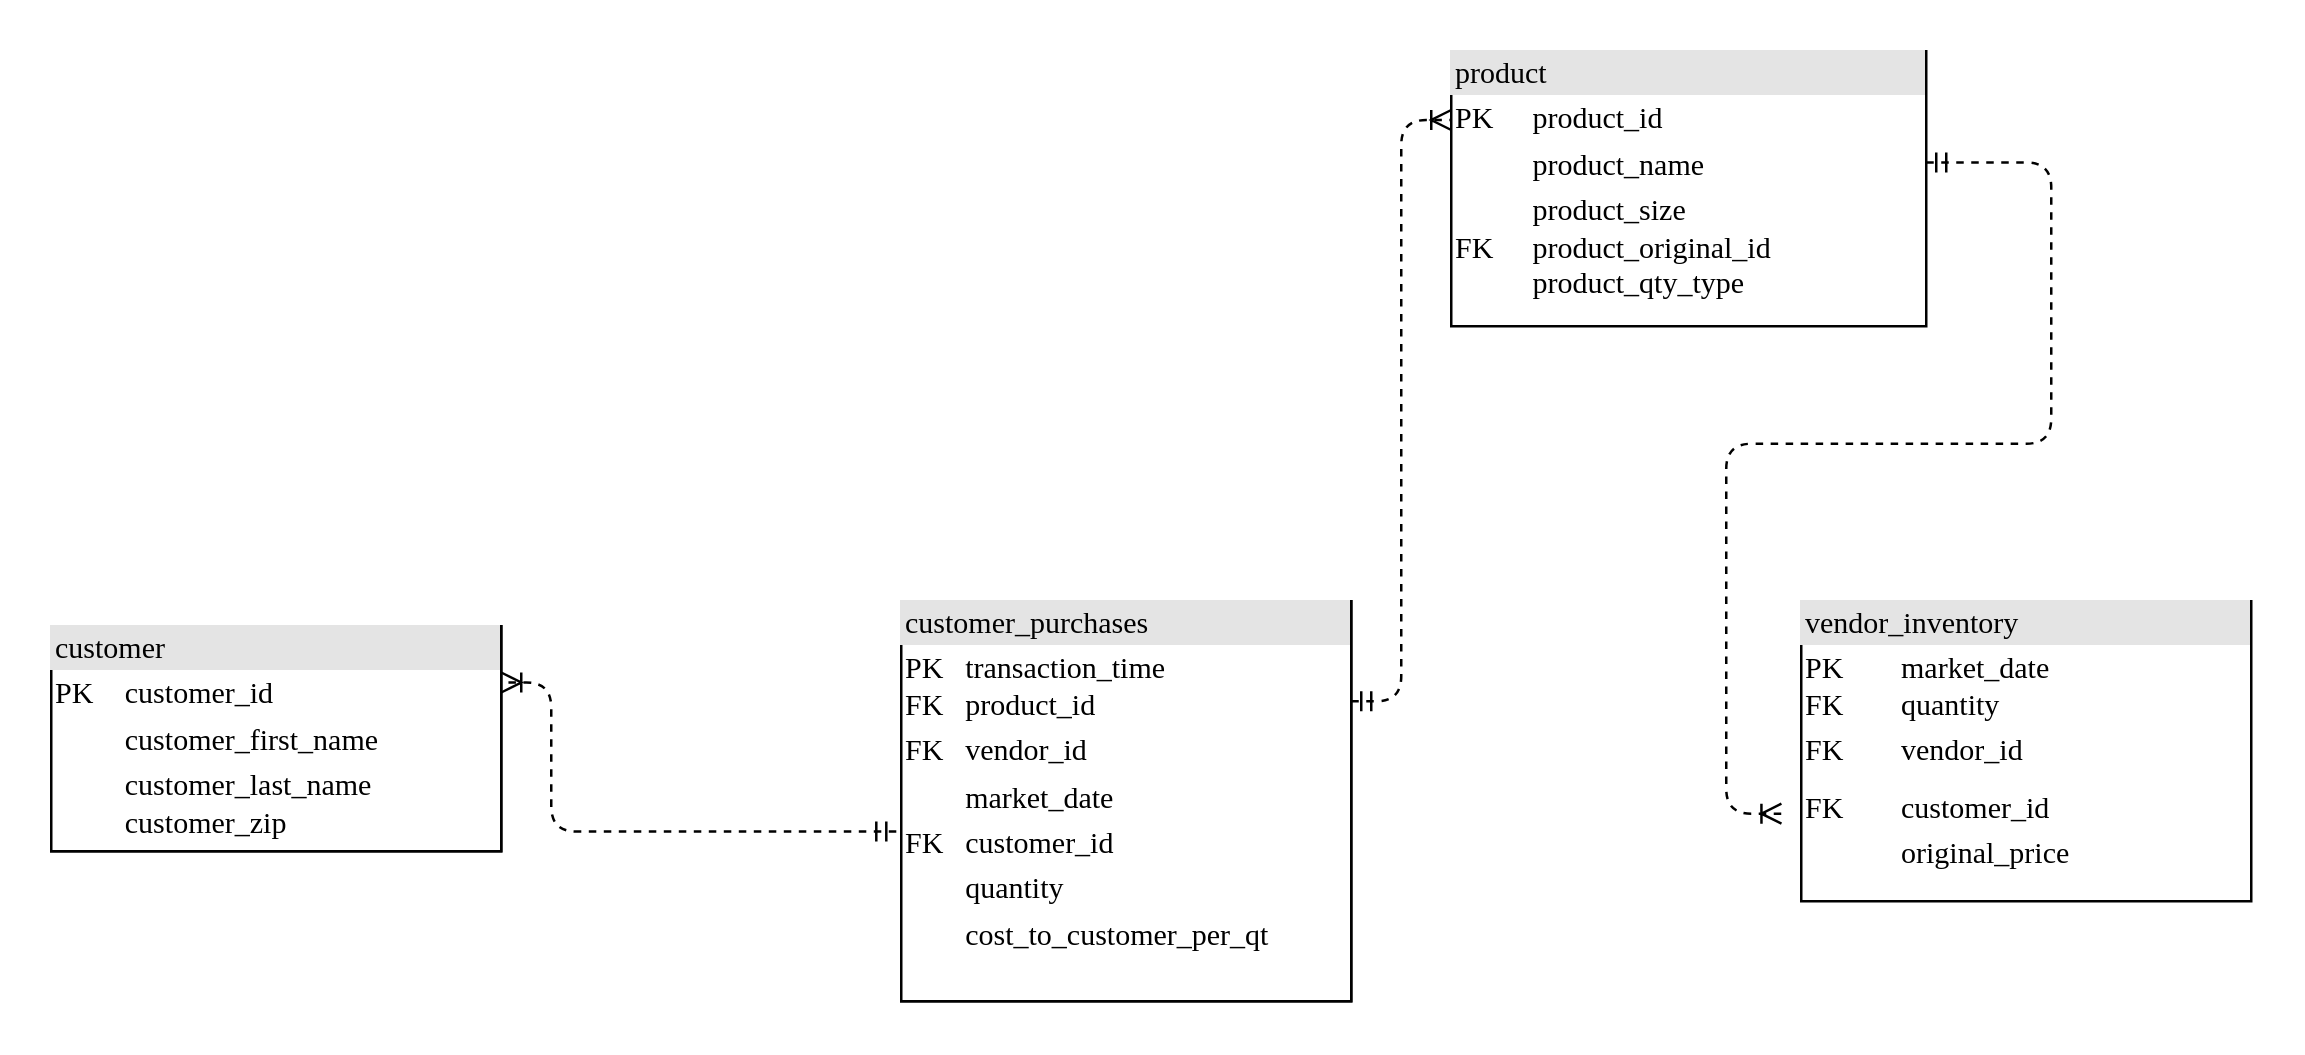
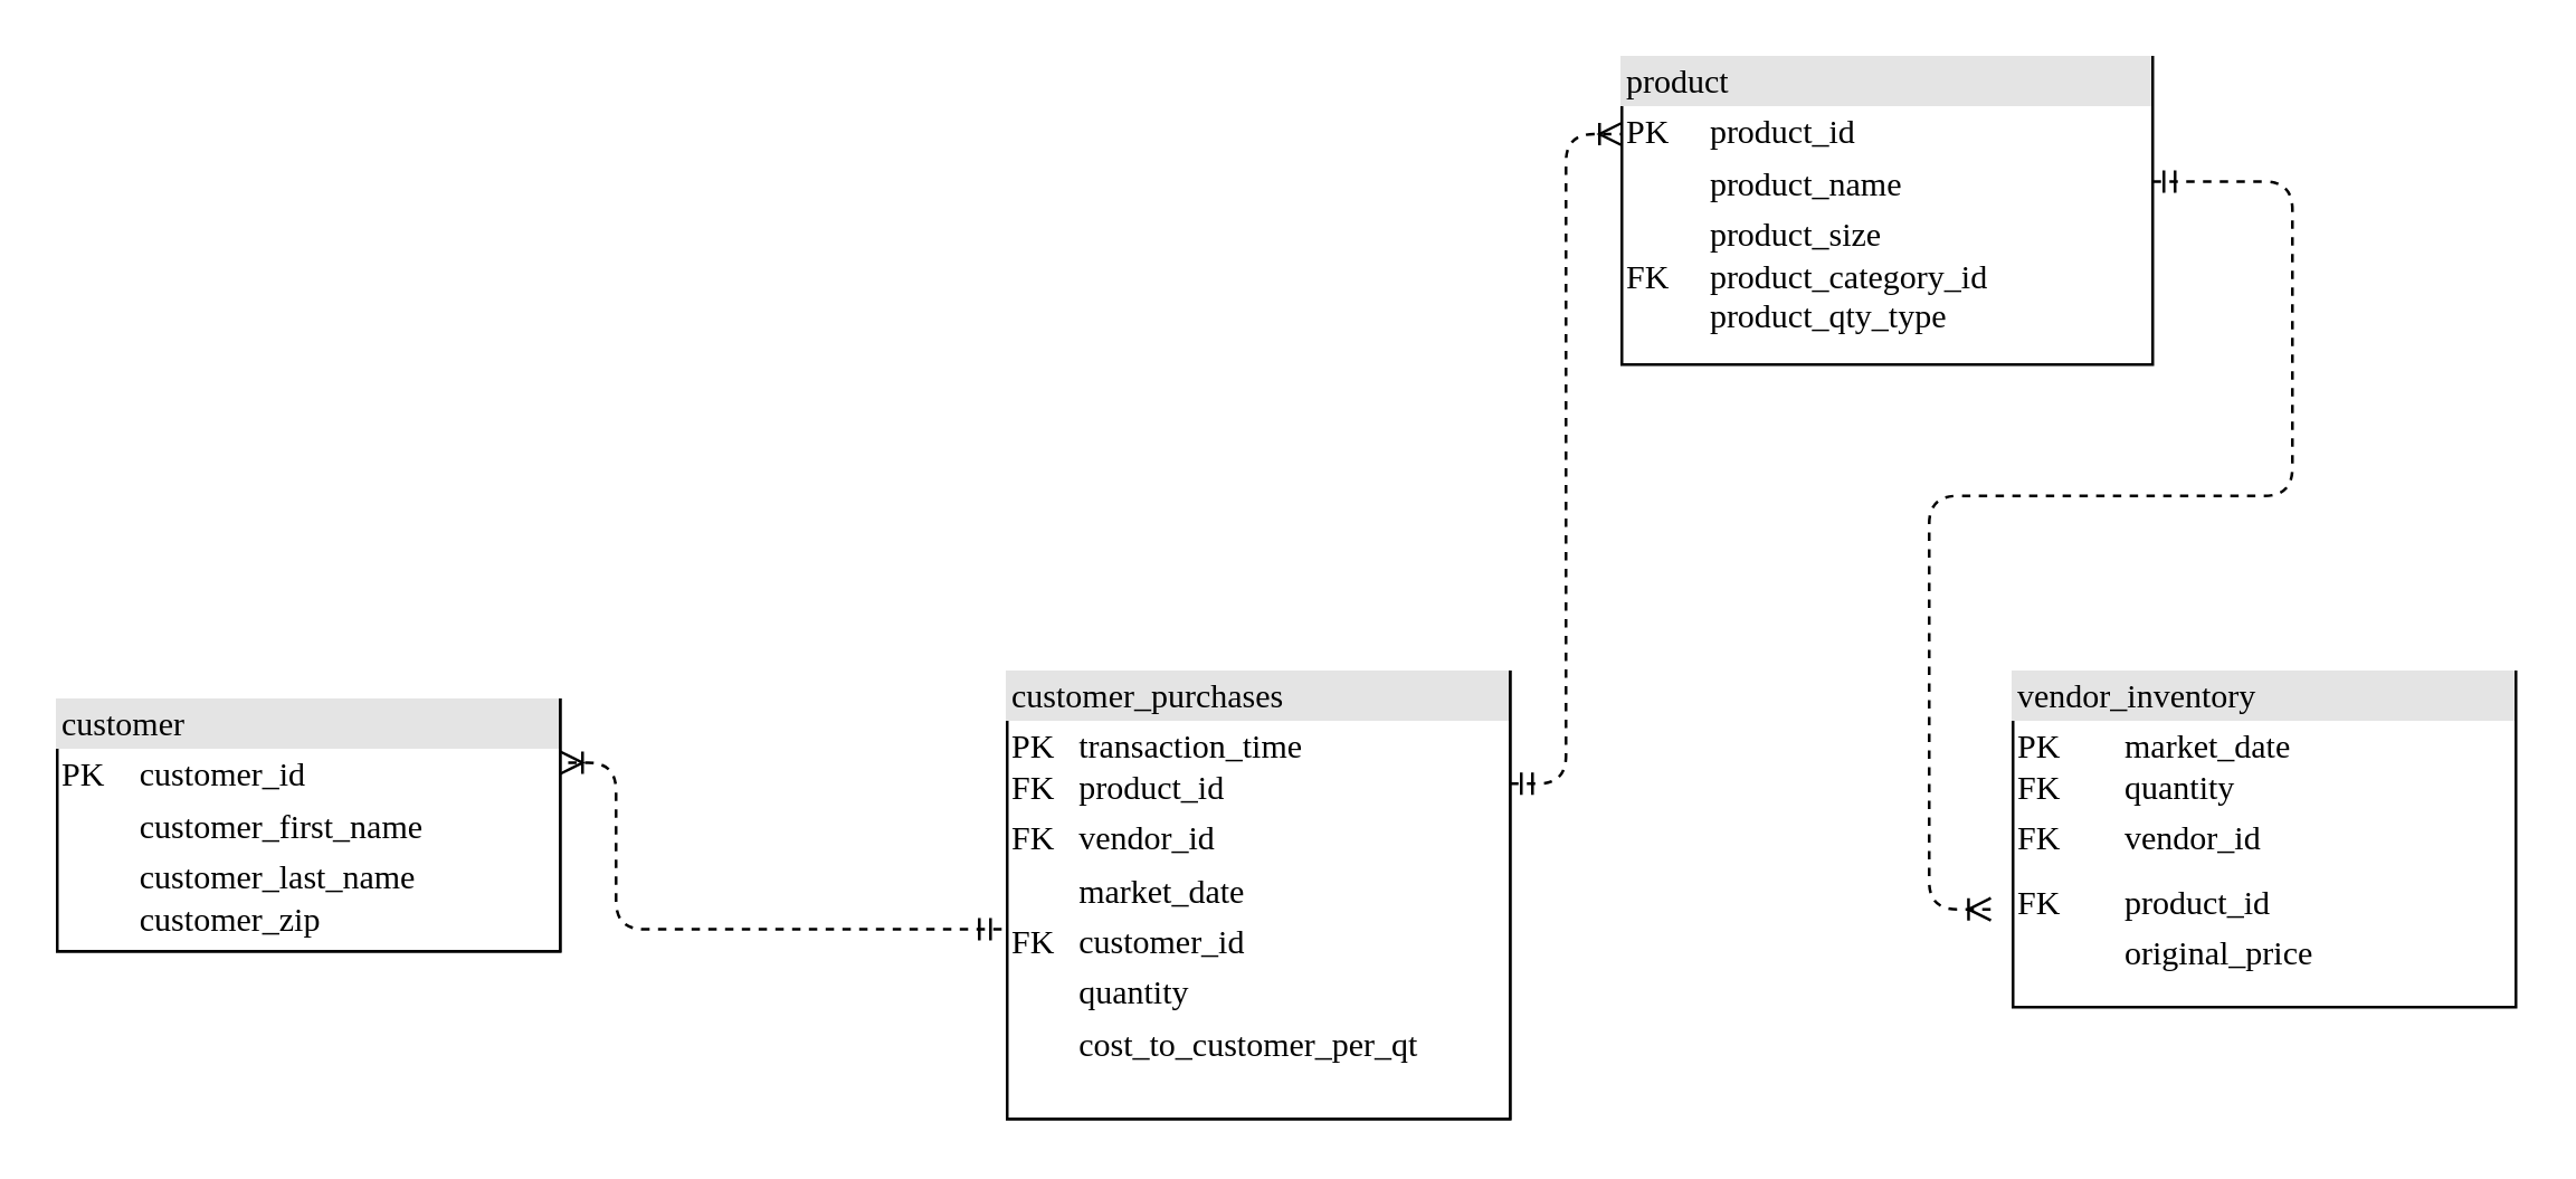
- <mxCell id="9" value="&lt;div style=&quot;box-sizing:border-box;width:100%;background:#e4e4e4;padding:2px;&quot;&gt;product&lt;/div&gt;&lt;table style=&quot;width:100%;font-size:1em;&quot; cellpadding=&quot;2&quot; cellspacing=&quot;0&quot;&gt;&lt;tbody&gt;&lt;tr&gt;&lt;td&gt;PK&lt;/td&gt;&lt;td&gt;product_id&lt;/td&gt;&lt;/tr&gt;&lt;tr&gt;&lt;td&gt;&lt;br&gt;&lt;/td&gt;&lt;td&gt;product_name&lt;/td&gt;&lt;/tr&gt;&lt;tr&gt;&lt;td&gt;FK&lt;/td&gt;&lt;td&gt;product_size&lt;br&gt;product_original_id&lt;br&gt;product_qty_type&lt;/td&gt;&lt;/tr&gt;&lt;/tbody&gt;&lt;/table&gt;" style="verticalAlign=top;align=left;overflow=fill;html=1;rounded=0;shadow=0;comic=0;labelBackgroundColor=none;strokeWidth=1;fontFamily=Verdana;fontSize=12" vertex="1" parent="1"><mxGeometry x="580" y="20" width="190" height="110" as="geometry" /></mxCell>
+ <mxCell id="9" value="&lt;div style=&quot;box-sizing:border-box;width:100%;background:#e4e4e4;padding:2px;&quot;&gt;product&lt;/div&gt;&lt;table style=&quot;width:100%;font-size:1em;&quot; cellpadding=&quot;2&quot; cellspacing=&quot;0&quot;&gt;&lt;tbody&gt;&lt;tr&gt;&lt;td&gt;PK&lt;/td&gt;&lt;td&gt;product_id&lt;/td&gt;&lt;/tr&gt;&lt;tr&gt;&lt;td&gt;&lt;br&gt;&lt;/td&gt;&lt;td&gt;product_name&lt;/td&gt;&lt;/tr&gt;&lt;tr&gt;&lt;td&gt;FK&lt;/td&gt;&lt;td&gt;product_size&lt;br&gt;product_category_id&lt;br&gt;product_qty_type&lt;/td&gt;&lt;/tr&gt;&lt;/tbody&gt;&lt;/table&gt;" style="verticalAlign=top;align=left;overflow=fill;html=1;rounded=0;shadow=0;comic=0;labelBackgroundColor=none;strokeWidth=1;fontFamily=Verdana;fontSize=12" vertex="1" parent="1"><mxGeometry x="580" y="20" width="190" height="110" as="geometry" /></mxCell>
- <mxCell id="10" value="&lt;div style=&quot;box-sizing: border-box ; width: 100% ; background: #e4e4e4 ; padding: 2px&quot;&gt;vendor_inventory&lt;/div&gt;&lt;table style=&quot;width: 100% ; font-size: 1em&quot; cellpadding=&quot;2&quot; cellspacing=&quot;0&quot;&gt;&lt;tbody&gt;&lt;tr&gt;&lt;td&gt;PK&lt;br&gt;FK&lt;/td&gt;&lt;td&gt;market_date&lt;br&gt;quantity&lt;/td&gt;&lt;/tr&gt;&lt;tr&gt;&lt;td&gt;FK&lt;/td&gt;&lt;td&gt;vendor_id&lt;/td&gt;&lt;/tr&gt;&lt;tr&gt;&lt;td&gt;&lt;/td&gt;&lt;td&gt;&lt;/td&gt;&lt;/tr&gt;&lt;tr&gt;&lt;td&gt;FK&lt;/td&gt;&lt;td&gt;customer_id&lt;/td&gt;&lt;/tr&gt;&lt;tr&gt;&lt;td&gt;&lt;br&gt;&lt;/td&gt;&lt;td&gt;original_price&lt;/td&gt;&lt;/tr&gt;&lt;tr&gt;&lt;td&gt;&lt;/td&gt;&lt;td&gt;&lt;br&gt;&lt;/td&gt;&lt;/tr&gt;&lt;/tbody&gt;&lt;/table&gt;" style="verticalAlign=top;align=left;overflow=fill;html=1;rounded=0;shadow=0;comic=0;labelBackgroundColor=none;strokeWidth=1;fontFamily=Verdana;fontSize=12" vertex="1" parent="1"><mxGeometry x="720" y="240" width="180" height="120" as="geometry" /></mxCell>
+ <mxCell id="10" value="&lt;div style=&quot;box-sizing: border-box ; width: 100% ; background: #e4e4e4 ; padding: 2px&quot;&gt;vendor_inventory&lt;/div&gt;&lt;table style=&quot;width: 100% ; font-size: 1em&quot; cellpadding=&quot;2&quot; cellspacing=&quot;0&quot;&gt;&lt;tbody&gt;&lt;tr&gt;&lt;td&gt;PK&lt;br&gt;FK&lt;/td&gt;&lt;td&gt;market_date&lt;br&gt;quantity&lt;/td&gt;&lt;/tr&gt;&lt;tr&gt;&lt;td&gt;FK&lt;/td&gt;&lt;td&gt;vendor_id&lt;/td&gt;&lt;/tr&gt;&lt;tr&gt;&lt;td&gt;&lt;/td&gt;&lt;td&gt;&lt;/td&gt;&lt;/tr&gt;&lt;tr&gt;&lt;td&gt;FK&lt;/td&gt;&lt;td&gt;product_id&lt;/td&gt;&lt;/tr&gt;&lt;tr&gt;&lt;td&gt;&lt;br&gt;&lt;/td&gt;&lt;td&gt;original_price&lt;/td&gt;&lt;/tr&gt;&lt;tr&gt;&lt;td&gt;&lt;/td&gt;&lt;td&gt;&lt;br&gt;&lt;/td&gt;&lt;/tr&gt;&lt;/tbody&gt;&lt;/table&gt;" style="verticalAlign=top;align=left;overflow=fill;html=1;rounded=0;shadow=0;comic=0;labelBackgroundColor=none;strokeWidth=1;fontFamily=Verdana;fontSize=12" vertex="1" parent="1"><mxGeometry x="720" y="240" width="180" height="120" as="geometry" /></mxCell>
